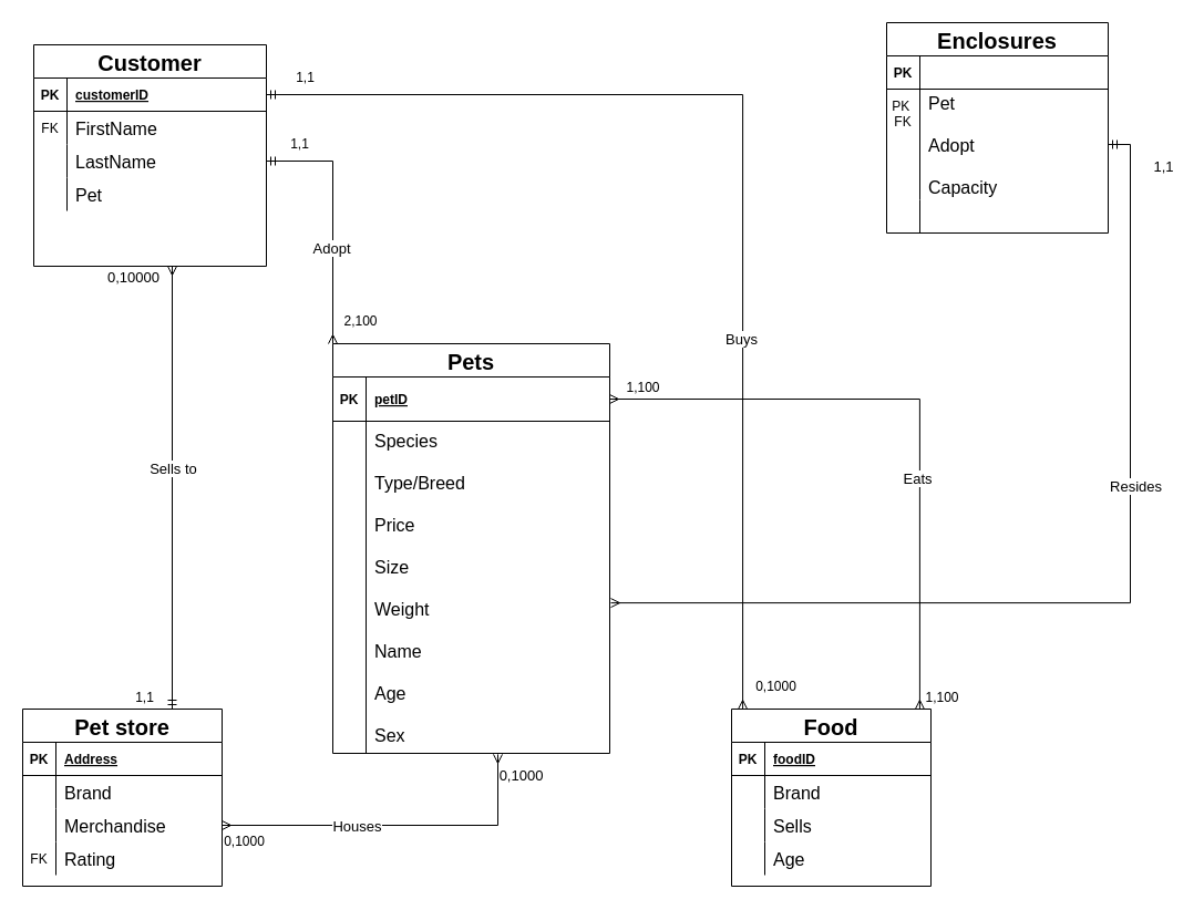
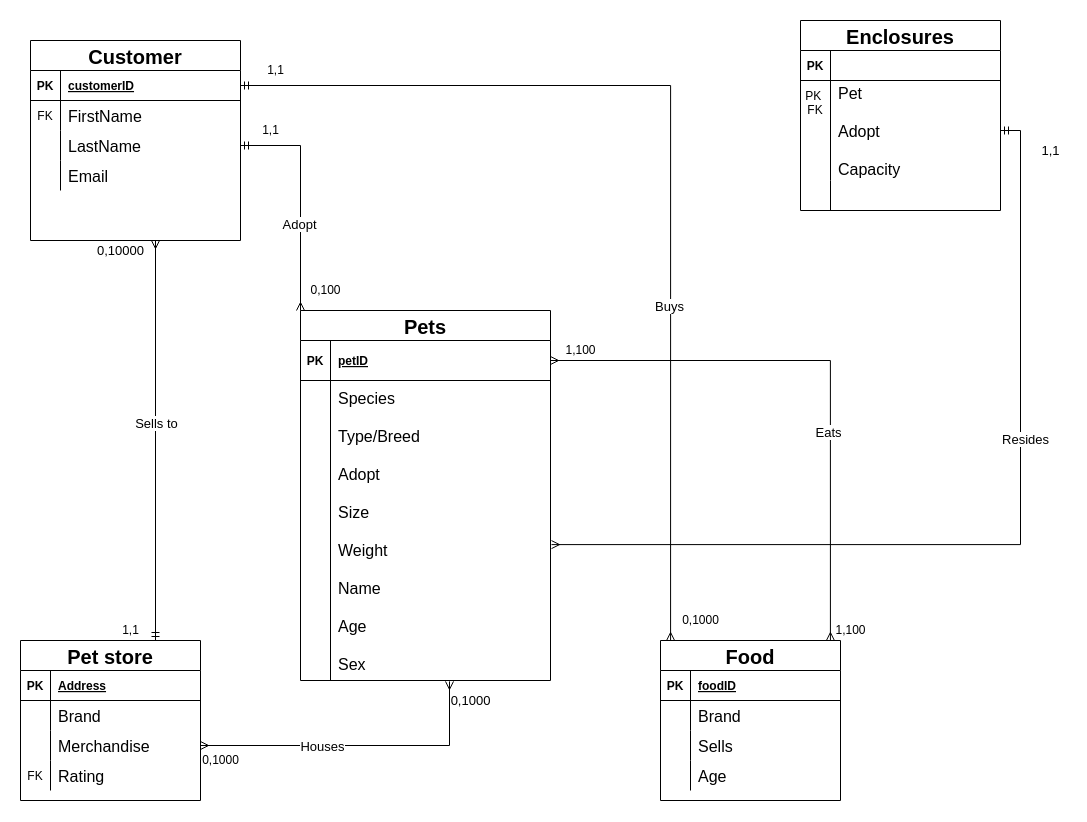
- <mxCell id="14" value="Pet" style="shape=partialRectangle;connectable=0;fillColor=none;top=0;left=0;bottom=0;right=0;align=left;spacingLeft=6;overflow=hidden;fontSize=16;" vertex="1" parent="12"><mxGeometry x="30" width="180" height="30" as="geometry" /></mxCell>
+ <mxCell id="14" value="Email" style="shape=partialRectangle;connectable=0;fillColor=none;top=0;left=0;bottom=0;right=0;align=left;spacingLeft=6;overflow=hidden;fontSize=16;" vertex="1" parent="12"><mxGeometry x="30" width="180" height="30" as="geometry" /></mxCell>
- <mxCell id="46" value="2,100" style="text;html=1;align=center;verticalAlign=middle;resizable=0;points=[];autosize=1;" vertex="1" parent="1"><mxGeometry x="300" y="280" width="50" height="20" as="geometry" /></mxCell>
+ <mxCell id="46" value="0,100" style="text;html=1;align=center;verticalAlign=middle;resizable=0;points=[];autosize=1;" vertex="1" parent="1"><mxGeometry x="300" y="280" width="50" height="20" as="geometry" /></mxCell>
- <mxCell id="30" value="Species&#10;&#10;Type/Breed&#10;&#10;Price&#10;&#10;Size&#10;&#10;Weight&#10;&#10;Name&#10;&#10;Age&#10;&#10;Sex" style="shape=partialRectangle;overflow=hidden;connectable=0;fillColor=none;top=0;left=0;bottom=0;right=0;align=left;spacingLeft=6;fontSize=16;" parent="28" vertex="1"><mxGeometry x="30" width="220" height="300" as="geometry" /></mxCell>
+ <mxCell id="30" value="Species&#10;&#10;Type/Breed&#10;&#10;Adopt&#10;&#10;Size&#10;&#10;Weight&#10;&#10;Name&#10;&#10;Age&#10;&#10;Sex" style="shape=partialRectangle;overflow=hidden;connectable=0;fillColor=none;top=0;left=0;bottom=0;right=0;align=left;spacingLeft=6;fontSize=16;" parent="28" vertex="1"><mxGeometry x="30" width="220" height="300" as="geometry" /></mxCell>
